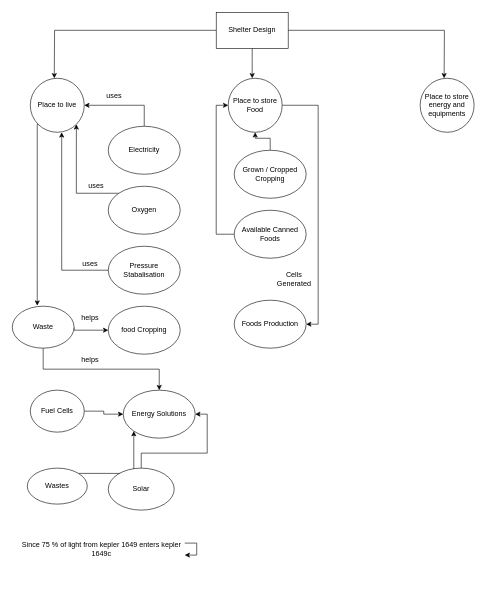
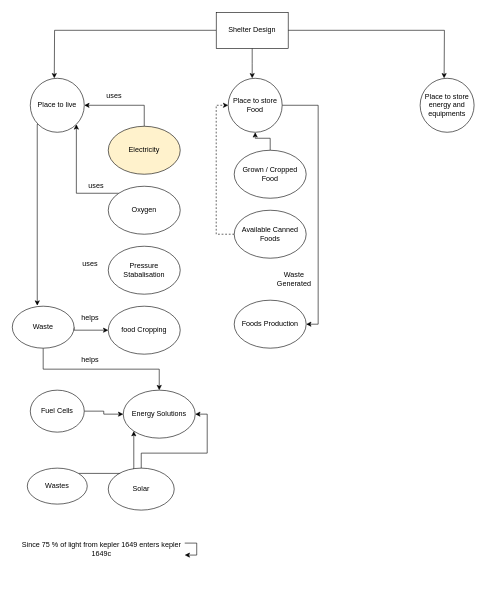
- <mxCell id="12" value="Electricity" style="ellipse;whiteSpace=wrap;html=1;" vertex="1" parent="1"><mxGeometry x="180" y="210" width="120" height="80" as="geometry" /></mxCell>
+ <mxCell id="12" value="Electricity" style="ellipse;whiteSpace=wrap;html=1;fillColor=#fff2cc;" vertex="1" parent="1"><mxGeometry x="180" y="210" width="120" height="80" as="geometry" /></mxCell>
- <mxCell id="37" style="edgeStyle=orthogonalEdgeStyle;rounded=0;orthogonalLoop=1;jettySize=auto;html=1;exitX=0;exitY=0.5;exitDx=0;exitDy=0;entryX=0;entryY=0.5;entryDx=0;entryDy=0;" edge="1" parent="1" source="38" target="9"><mxGeometry relative="1" as="geometry" /></mxCell>
+ <mxCell id="37" style="edgeStyle=orthogonalEdgeStyle;rounded=0;orthogonalLoop=1;jettySize=auto;html=1;exitX=0;exitY=0.5;exitDx=0;exitDy=0;entryX=0;entryY=0.5;entryDx=0;entryDy=0;dashed=1;" edge="1" parent="1" source="38" target="9"><mxGeometry relative="1" as="geometry" /></mxCell>
- <mxCell id="36" value="Grown / Cropped Cropping" style="ellipse;whiteSpace=wrap;html=1;" vertex="1" parent="1"><mxGeometry x="390" y="250" width="120" height="80" as="geometry" /></mxCell>
+ <mxCell id="36" value="Grown / Cropped Food" style="ellipse;whiteSpace=wrap;html=1;" vertex="1" parent="1"><mxGeometry x="390" y="250" width="120" height="80" as="geometry" /></mxCell>
- <mxCell id="15" style="edgeStyle=orthogonalEdgeStyle;rounded=0;orthogonalLoop=1;jettySize=auto;html=1;exitX=0;exitY=0.5;exitDx=0;exitDy=0;entryX=0.582;entryY=1.002;entryDx=0;entryDy=0;entryPerimeter=0;" edge="1" parent="1" source="16" target="7"><mxGeometry relative="1" as="geometry" /></mxCell>
- <mxCell id="40" value="Cells Generated" style="text;html=1;strokeColor=none;fillColor=none;align=center;verticalAlign=middle;whiteSpace=wrap;rounded=0;" vertex="1" parent="1"><mxGeometry x="450" y="450" width="80" height="30" as="geometry" /></mxCell>
+ <mxCell id="40" value="Waste Generated" style="text;html=1;strokeColor=none;fillColor=none;align=center;verticalAlign=middle;whiteSpace=wrap;rounded=0;" vertex="1" parent="1"><mxGeometry x="450" y="450" width="80" height="30" as="geometry" /></mxCell>
